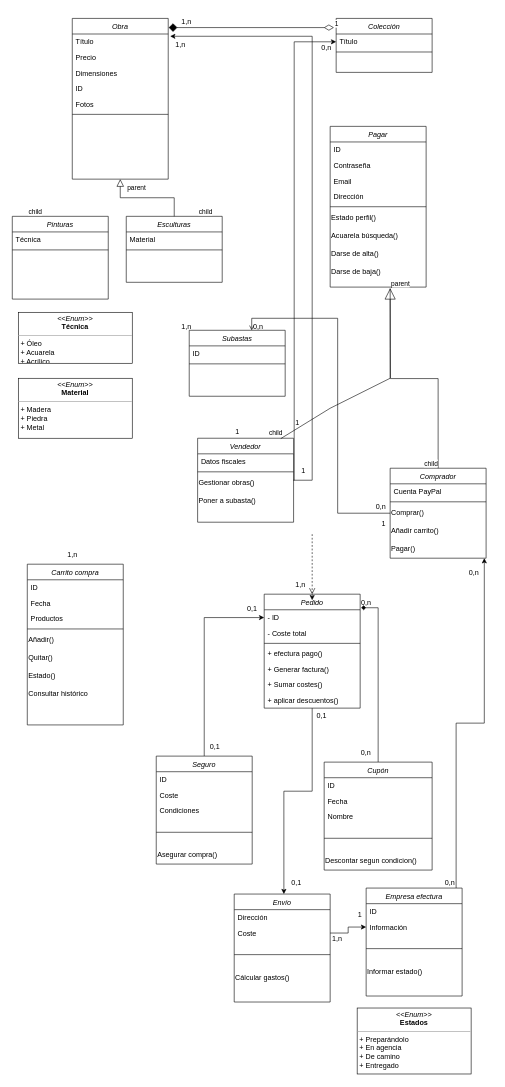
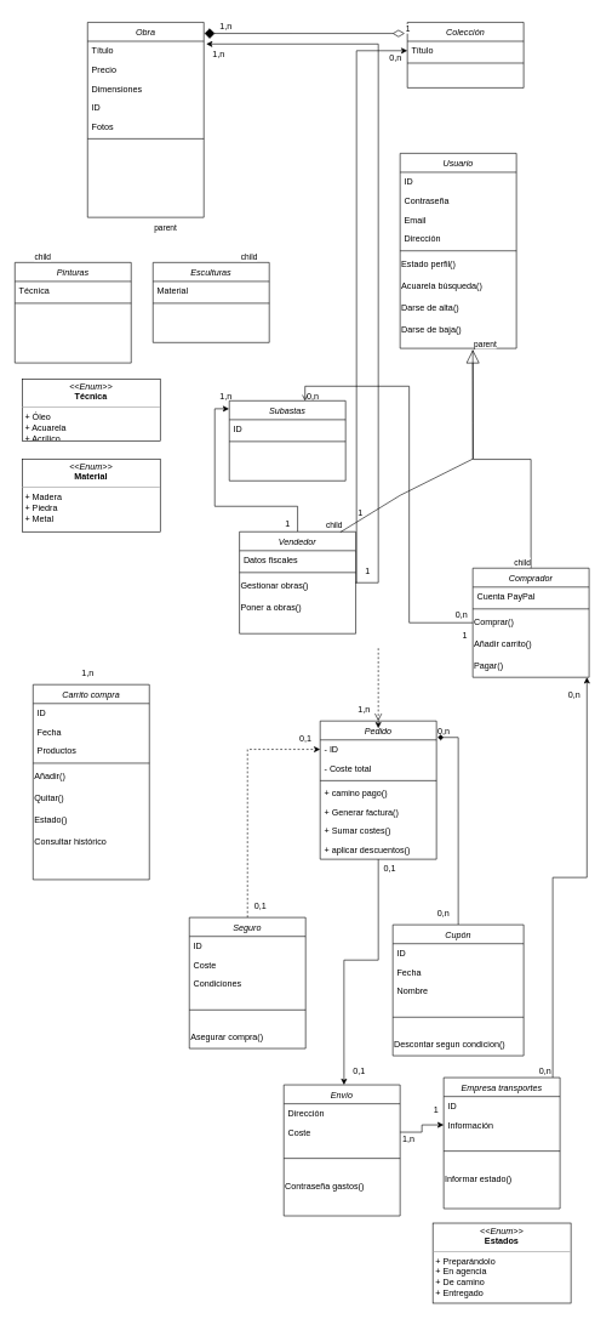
- <mxCell id="23" value="Pagar" style="swimlane;fontStyle=2;align=center;verticalAlign=top;childLayout=stackLayout;horizontal=1;startSize=26;horizontalStack=0;resizeParent=1;resizeLast=0;collapsible=1;marginBottom=0;rounded=0;shadow=0;strokeWidth=1;" vertex="1" parent="1"><mxGeometry x="550" y="210" width="160" height="268" as="geometry"><mxRectangle x="230" y="140" width="160" height="26" as="alternateBounds" /></mxGeometry></mxCell>
+ <mxCell id="23" value="Usuario" style="swimlane;fontStyle=2;align=center;verticalAlign=top;childLayout=stackLayout;horizontal=1;startSize=26;horizontalStack=0;resizeParent=1;resizeLast=0;collapsible=1;marginBottom=0;rounded=0;shadow=0;strokeWidth=1;" vertex="1" parent="1"><mxGeometry x="550" y="210" width="160" height="268" as="geometry"><mxRectangle x="230" y="140" width="160" height="26" as="alternateBounds" /></mxGeometry></mxCell>
- <mxCell id="15" value="" style="endArrow=block;endSize=10;endFill=0;shadow=0;strokeWidth=1;rounded=0;edgeStyle=elbowEdgeStyle;elbow=vertical;" parent="1" source="12" target="2" edge="1"><mxGeometry width="160" relative="1" as="geometry"><mxPoint x="210" y="373" as="sourcePoint" /><mxPoint x="310" y="271" as="targetPoint" /></mxGeometry></mxCell>
+ <mxCell id="33" style="edgeStyle=orthogonalEdgeStyle;rounded=0;orthogonalLoop=1;jettySize=auto;html=1;entryX=-0.002;entryY=0.1;entryDx=0;entryDy=0;entryPerimeter=0;" edge="1" parent="1" source="36" target="115"><mxGeometry relative="1" as="geometry"><mxPoint x="409" y="630" as="targetPoint" /></mxGeometry></mxCell>
- <mxCell id="40" value="Poner a subasta()" style="text;html=1;align=left;verticalAlign=middle;resizable=0;points=[];autosize=1;strokeColor=none;fillColor=none;" vertex="1" parent="36"><mxGeometry y="90" width="160" height="30" as="geometry" /></mxCell>
+ <mxCell id="40" value="Poner a obras()" style="text;html=1;align=left;verticalAlign=middle;resizable=0;points=[];autosize=1;strokeColor=none;fillColor=none;" vertex="1" parent="36"><mxGeometry y="90" width="160" height="30" as="geometry" /></mxCell>
- <mxCell id="71" value="+ efectura pago()" style="text;strokeColor=none;fillColor=none;align=left;verticalAlign=top;spacingLeft=4;spacingRight=4;overflow=hidden;rotatable=0;points=[[0,0.5],[1,0.5]];portConstraint=eastwest;" vertex="1" parent="67"><mxGeometry y="86" width="160" height="26" as="geometry" /></mxCell>
+ <mxCell id="71" value="+ camino pago()" style="text;strokeColor=none;fillColor=none;align=left;verticalAlign=top;spacingLeft=4;spacingRight=4;overflow=hidden;rotatable=0;points=[[0,0.5],[1,0.5]];portConstraint=eastwest;" vertex="1" parent="67"><mxGeometry y="86" width="160" height="26" as="geometry" /></mxCell>
- <mxCell id="75" style="edgeStyle=orthogonalEdgeStyle;rounded=0;orthogonalLoop=1;jettySize=auto;html=1;entryX=0;entryY=0.5;entryDx=0;entryDy=0;" edge="1" parent="1" source="76" target="68"><mxGeometry relative="1" as="geometry" /></mxCell>
+ <mxCell id="75" style="edgeStyle=orthogonalEdgeStyle;rounded=0;orthogonalLoop=1;jettySize=auto;html=1;entryX=0;entryY=0.5;entryDx=0;entryDy=0;dashed=1;" edge="1" parent="1" source="76" target="68"><mxGeometry relative="1" as="geometry" /></mxCell>
- <mxCell id="105" value="Empresa efectura" style="swimlane;fontStyle=2;align=center;verticalAlign=top;childLayout=stackLayout;horizontal=1;startSize=26;horizontalStack=0;resizeParent=1;resizeLast=0;collapsible=1;marginBottom=0;rounded=0;shadow=0;strokeWidth=1;" vertex="1" parent="1"><mxGeometry x="610" y="1480" width="160" height="180" as="geometry"><mxRectangle x="340" y="380" width="170" height="26" as="alternateBounds" /></mxGeometry></mxCell>
+ <mxCell id="105" value="Empresa transportes" style="swimlane;fontStyle=2;align=center;verticalAlign=top;childLayout=stackLayout;horizontal=1;startSize=26;horizontalStack=0;resizeParent=1;resizeLast=0;collapsible=1;marginBottom=0;rounded=0;shadow=0;strokeWidth=1;" vertex="1" parent="1"><mxGeometry x="610" y="1480" width="160" height="180" as="geometry"><mxRectangle x="340" y="380" width="170" height="26" as="alternateBounds" /></mxGeometry></mxCell>
- <mxCell id="100" value="Cálcular gastos()" style="text;html=1;align=left;verticalAlign=middle;resizable=0;points=[];autosize=1;strokeColor=none;fillColor=none;" vertex="1" parent="96"><mxGeometry y="124" width="160" height="30" as="geometry" /></mxCell>
+ <mxCell id="100" value="Contraseña gastos()" style="text;html=1;align=left;verticalAlign=middle;resizable=0;points=[];autosize=1;strokeColor=none;fillColor=none;" vertex="1" parent="96"><mxGeometry y="124" width="160" height="30" as="geometry" /></mxCell>
